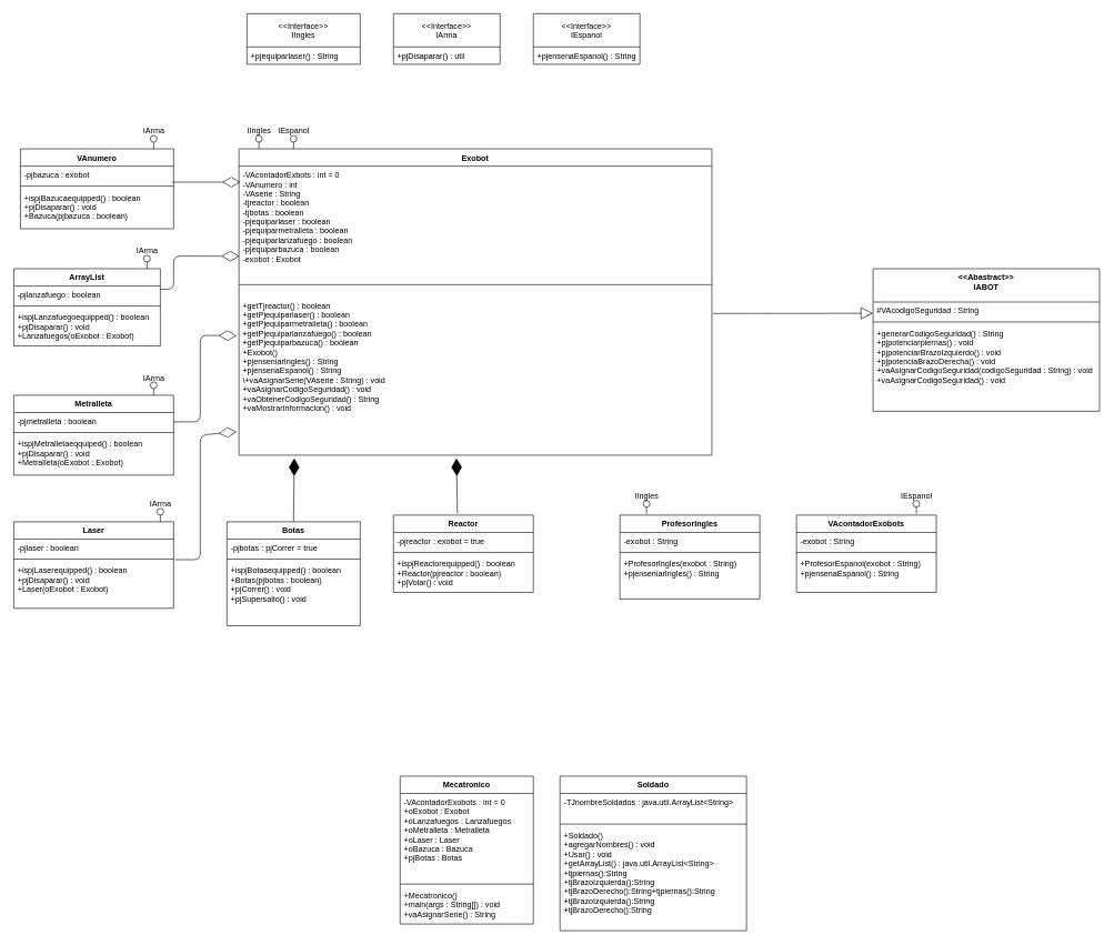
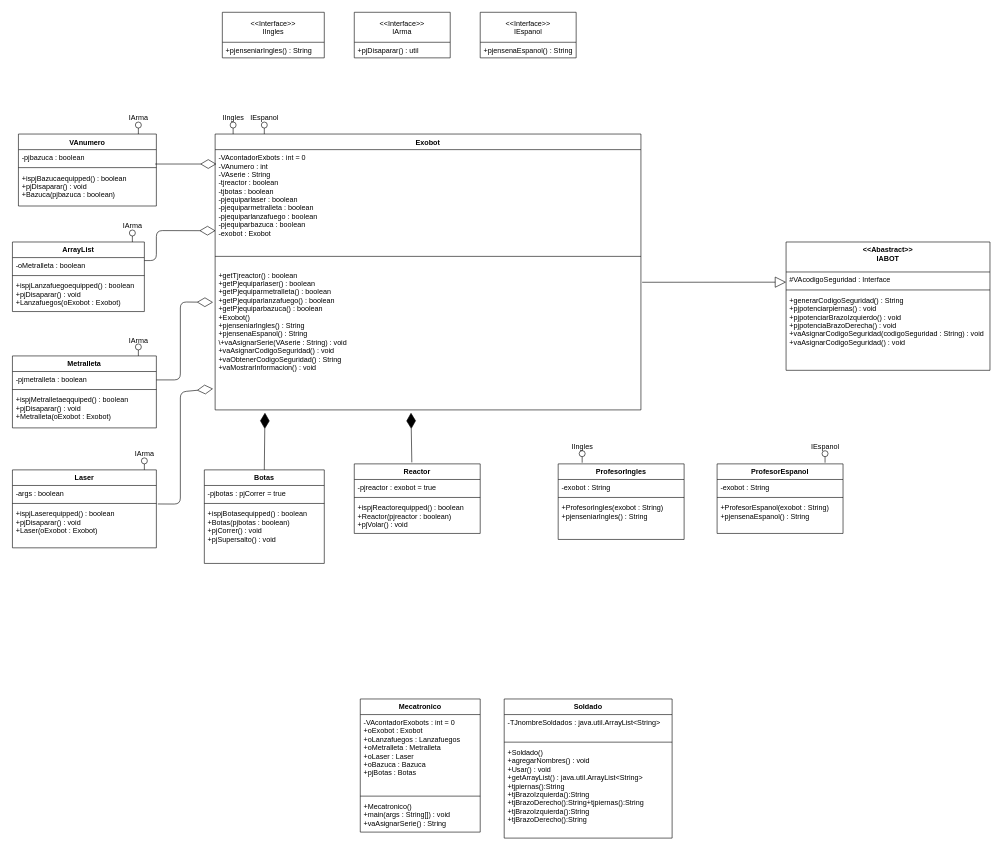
- <mxCell id="86" value="+pjequiparlaser() : String" style="text;strokeColor=none;fillColor=none;align=left;verticalAlign=top;spacingLeft=4;spacingRight=4;overflow=hidden;rotatable=0;points=[[0,0.5],[1,0.5]];portConstraint=eastwest;" parent="85" vertex="1"><mxGeometry y="50" width="170" height="26" as="geometry" /></mxCell>
+ <mxCell id="86" value="+pjenseniarIngles() : String" style="text;strokeColor=none;fillColor=none;align=left;verticalAlign=top;spacingLeft=4;spacingRight=4;overflow=hidden;rotatable=0;points=[[0,0.5],[1,0.5]];portConstraint=eastwest;" parent="85" vertex="1"><mxGeometry y="50" width="170" height="26" as="geometry" /></mxCell>
- <mxCell id="7" value="-pjbazuca : exobot" style="text;strokeColor=none;fillColor=none;align=left;verticalAlign=top;spacingLeft=4;spacingRight=4;overflow=hidden;rotatable=0;points=[[0,0.5],[1,0.5]];portConstraint=eastwest;" parent="6" vertex="1"><mxGeometry y="26" width="230" height="26" as="geometry" /></mxCell>
+ <mxCell id="7" value="-pjbazuca : boolean" style="text;strokeColor=none;fillColor=none;align=left;verticalAlign=top;spacingLeft=4;spacingRight=4;overflow=hidden;rotatable=0;points=[[0,0.5],[1,0.5]];portConstraint=eastwest;" parent="6" vertex="1"><mxGeometry y="26" width="230" height="26" as="geometry" /></mxCell>
- <mxCell id="11" value="-pjlanzafuego : boolean" style="text;strokeColor=none;fillColor=none;align=left;verticalAlign=top;spacingLeft=4;spacingRight=4;overflow=hidden;rotatable=0;points=[[0,0.5],[1,0.5]];portConstraint=eastwest;" parent="10" vertex="1"><mxGeometry y="26" width="220" height="26" as="geometry" /></mxCell>
+ <mxCell id="11" value="-oMetralleta : boolean" style="text;strokeColor=none;fillColor=none;align=left;verticalAlign=top;spacingLeft=4;spacingRight=4;overflow=hidden;rotatable=0;points=[[0,0.5],[1,0.5]];portConstraint=eastwest;" parent="10" vertex="1"><mxGeometry y="26" width="220" height="26" as="geometry" /></mxCell>
- <mxCell id="23" value="#VAcodigoSeguridad : String" style="text;strokeColor=none;fillColor=none;align=left;verticalAlign=top;spacingLeft=4;spacingRight=4;overflow=hidden;rotatable=0;points=[[0,0.5],[1,0.5]];portConstraint=eastwest;" parent="22" vertex="1"><mxGeometry y="50" width="340" height="26" as="geometry" /></mxCell>
+ <mxCell id="23" value="#VAcodigoSeguridad : Interface" style="text;strokeColor=none;fillColor=none;align=left;verticalAlign=top;spacingLeft=4;spacingRight=4;overflow=hidden;rotatable=0;points=[[0,0.5],[1,0.5]];portConstraint=eastwest;" parent="22" vertex="1"><mxGeometry y="50" width="340" height="26" as="geometry" /></mxCell>
- <mxCell id="40" value="VAcontadorExobots" style="swimlane;fontStyle=1;align=center;verticalAlign=top;childLayout=stackLayout;horizontal=1;startSize=26;horizontalStack=0;resizeParent=1;resizeParentMax=0;resizeLast=0;collapsible=1;marginBottom=0;" parent="1" vertex="1"><mxGeometry x="1195" y="773" width="210" height="116" as="geometry" /></mxCell>
+ <mxCell id="40" value="ProfesorEspanol" style="swimlane;fontStyle=1;align=center;verticalAlign=top;childLayout=stackLayout;horizontal=1;startSize=26;horizontalStack=0;resizeParent=1;resizeParentMax=0;resizeLast=0;collapsible=1;marginBottom=0;" parent="1" vertex="1"><mxGeometry x="1195" y="773" width="210" height="116" as="geometry" /></mxCell>
- <mxCell id="19" value="-pjlaser : boolean" style="text;strokeColor=none;fillColor=none;align=left;verticalAlign=top;spacingLeft=4;spacingRight=4;overflow=hidden;rotatable=0;points=[[0,0.5],[1,0.5]];portConstraint=eastwest;" parent="18" vertex="1"><mxGeometry y="26" width="240" height="26" as="geometry" /></mxCell>
+ <mxCell id="19" value="-args : boolean" style="text;strokeColor=none;fillColor=none;align=left;verticalAlign=top;spacingLeft=4;spacingRight=4;overflow=hidden;rotatable=0;points=[[0,0.5],[1,0.5]];portConstraint=eastwest;" parent="18" vertex="1"><mxGeometry y="26" width="240" height="26" as="geometry" /></mxCell>
